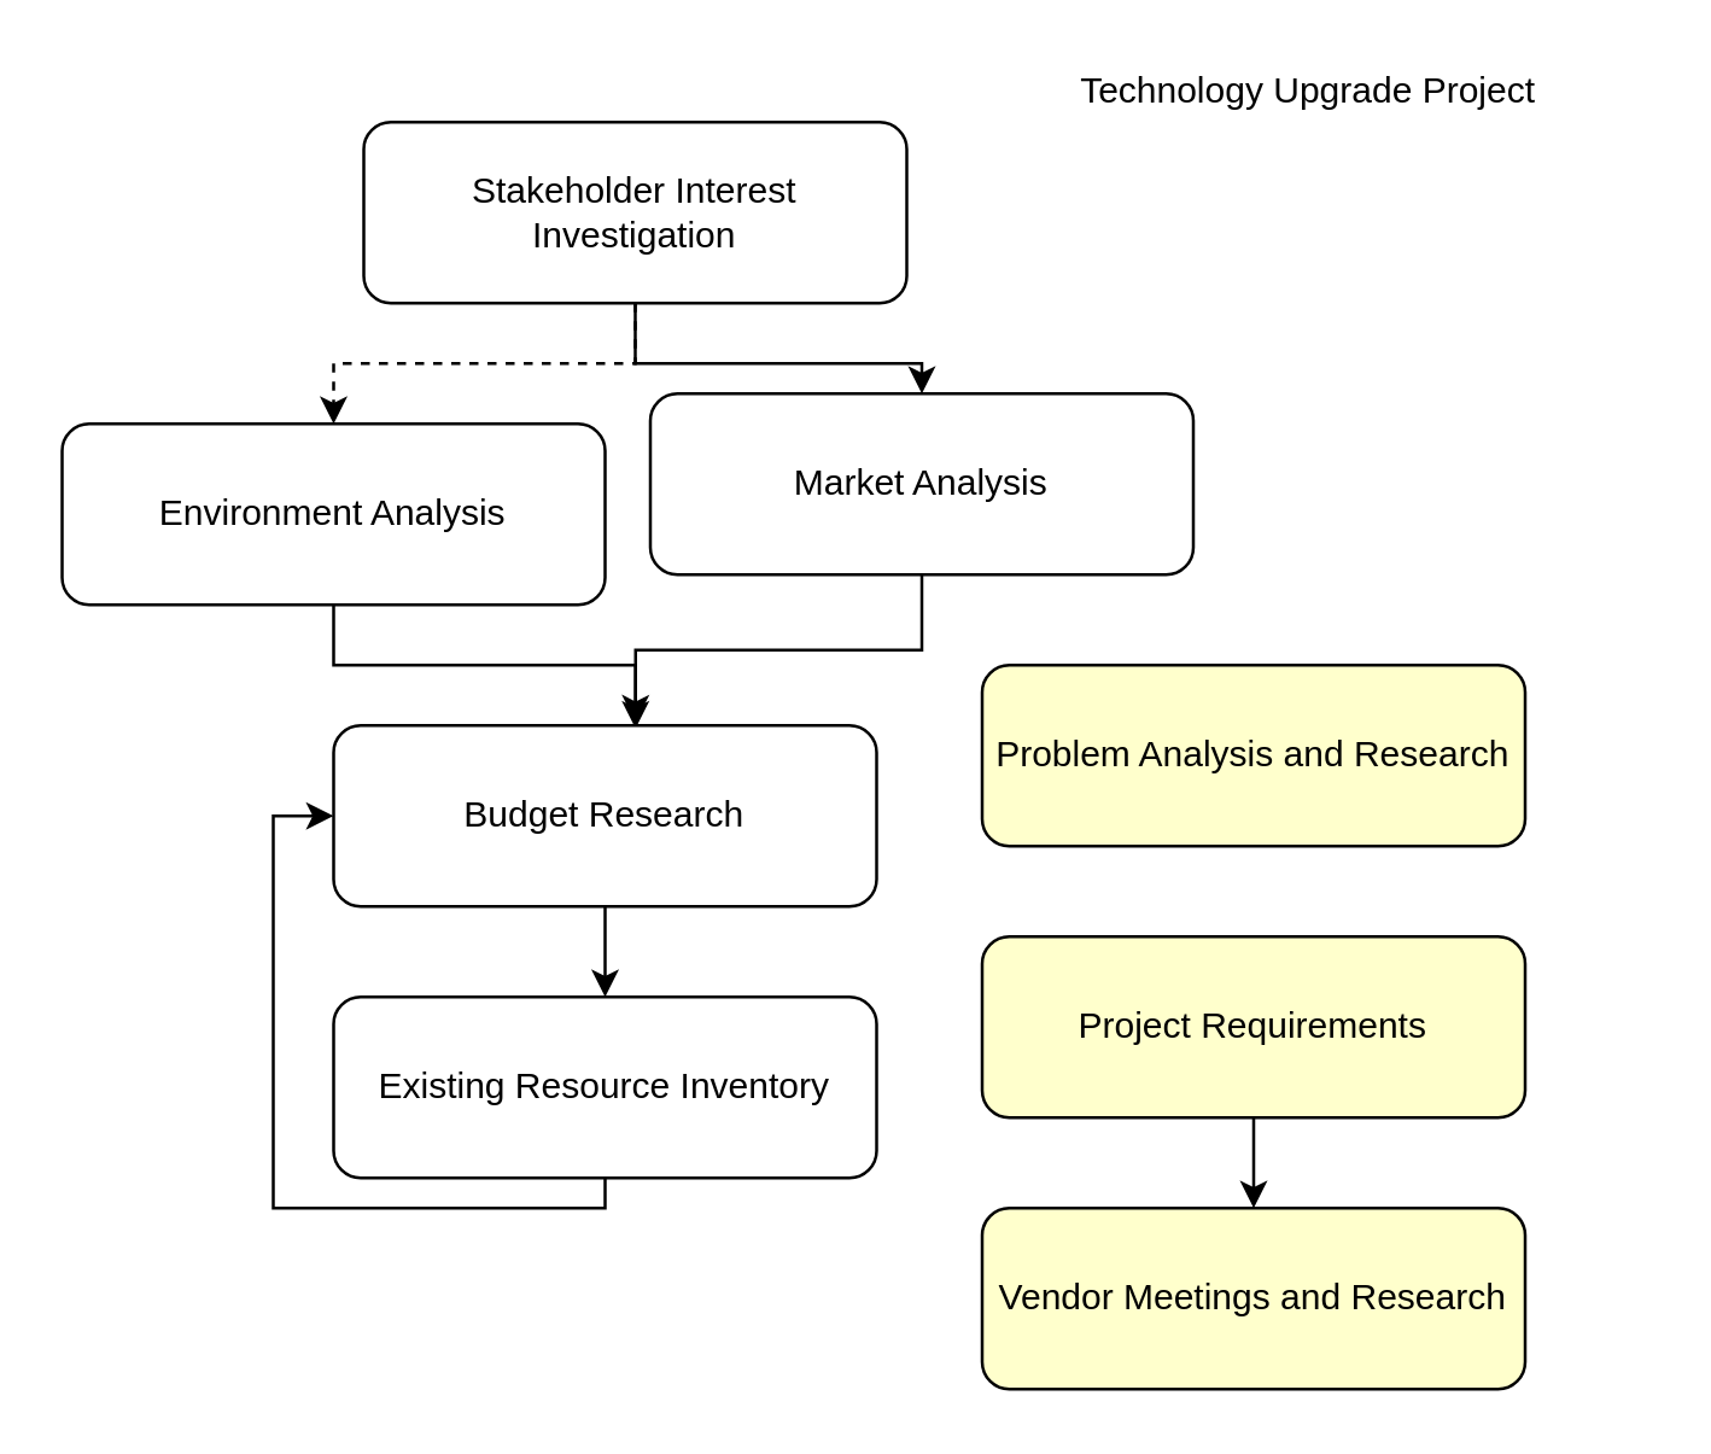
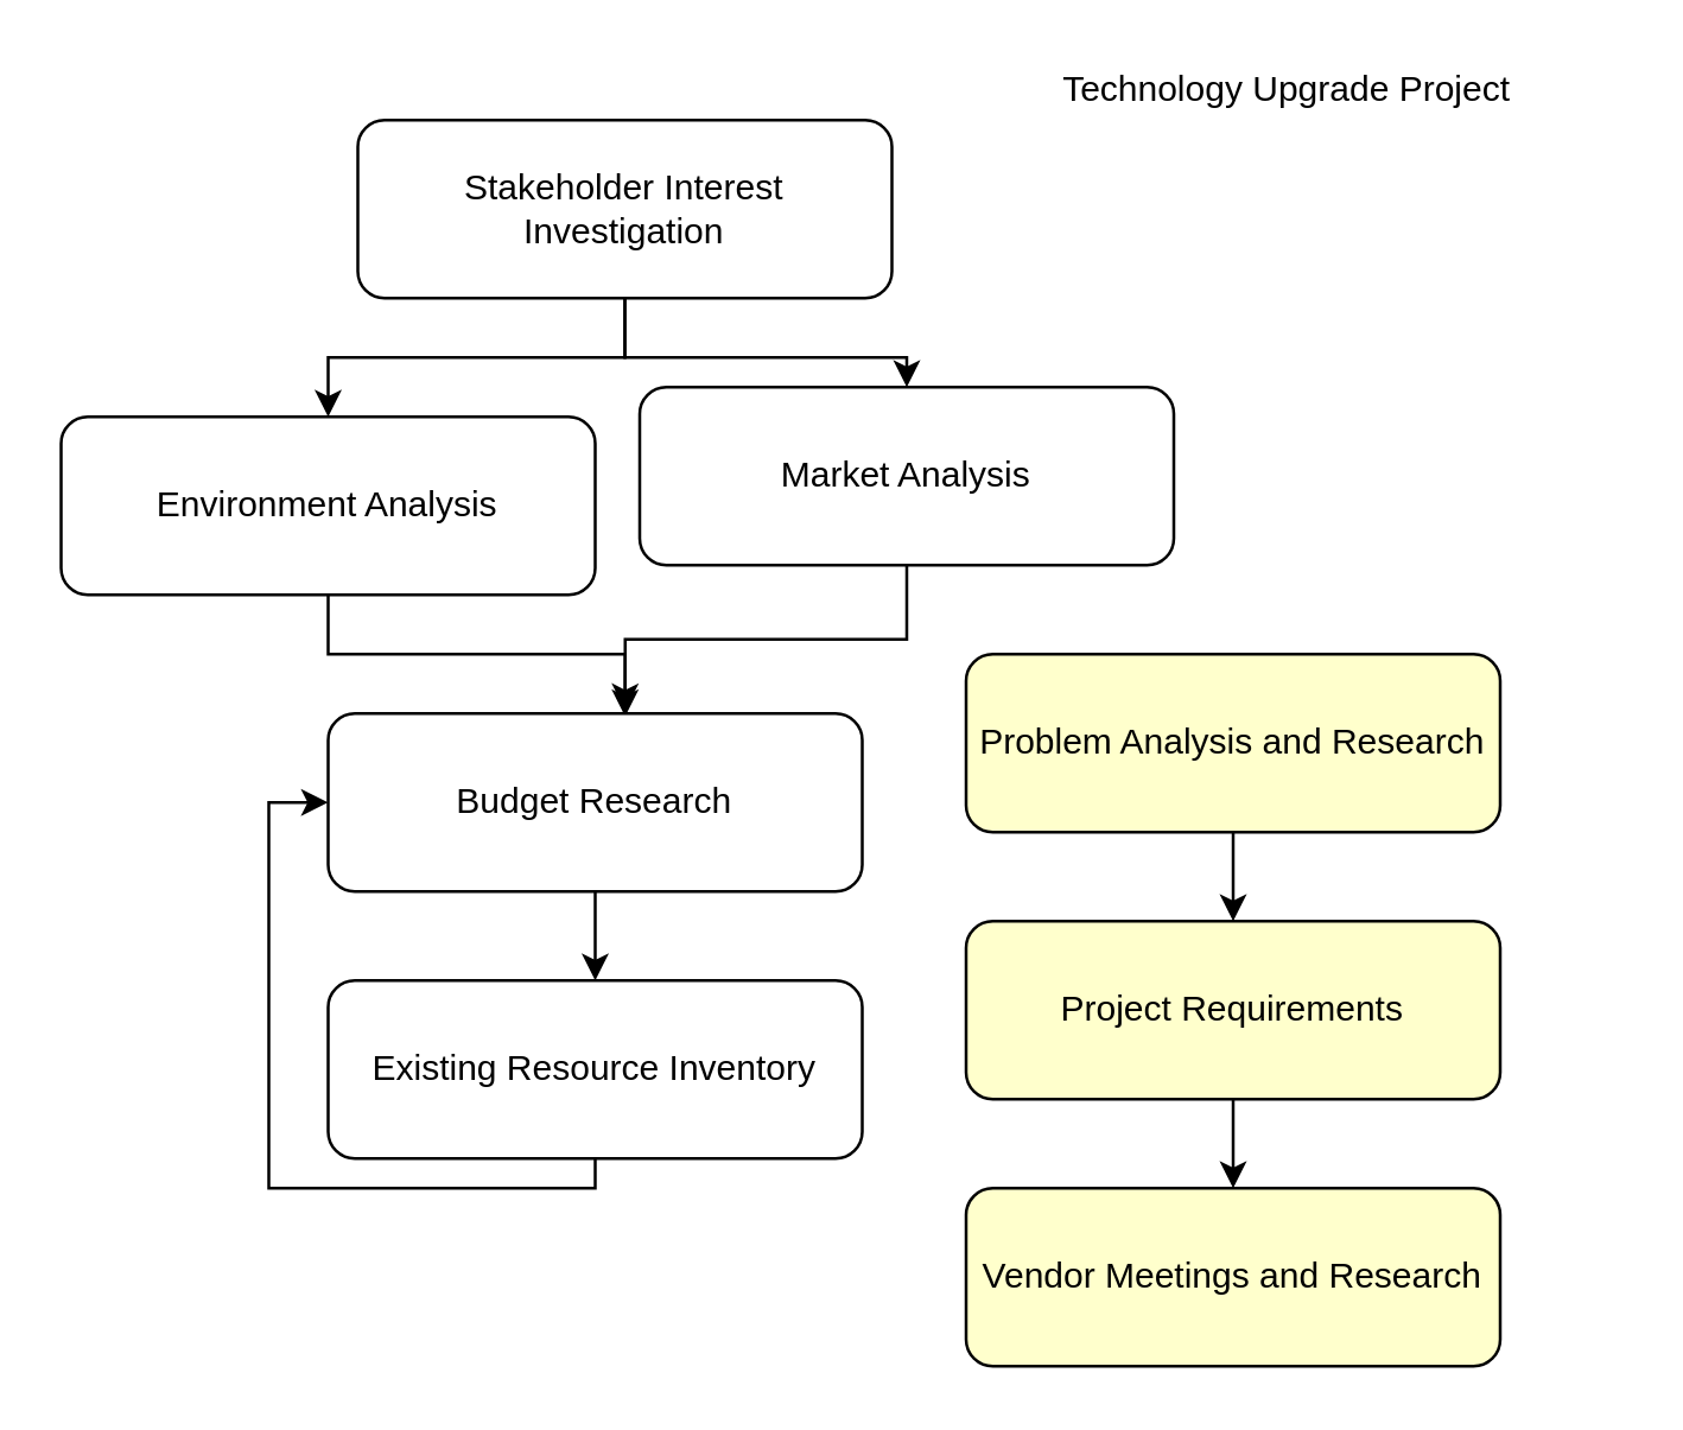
- <mxCell id="3" style="edgeStyle=orthogonalEdgeStyle;rounded=0;orthogonalLoop=1;jettySize=auto;html=1;entryX=0.5;entryY=0;entryDx=0;entryDy=0;dashed=1;" edge="1" parent="1" source="5" target="7"><mxGeometry relative="1" as="geometry" /></mxCell>
+ <mxCell id="3" style="edgeStyle=orthogonalEdgeStyle;rounded=0;orthogonalLoop=1;jettySize=auto;html=1;entryX=0.5;entryY=0;entryDx=0;entryDy=0;" edge="1" parent="1" source="5" target="7"><mxGeometry relative="1" as="geometry" /></mxCell>
+ <mxCell id="15" style="edgeStyle=orthogonalEdgeStyle;rounded=0;orthogonalLoop=1;jettySize=auto;html=1;entryX=0.5;entryY=0;entryDx=0;entryDy=0;" edge="1" parent="1" source="16" target="18"><mxGeometry relative="1" as="geometry" /></mxCell>
